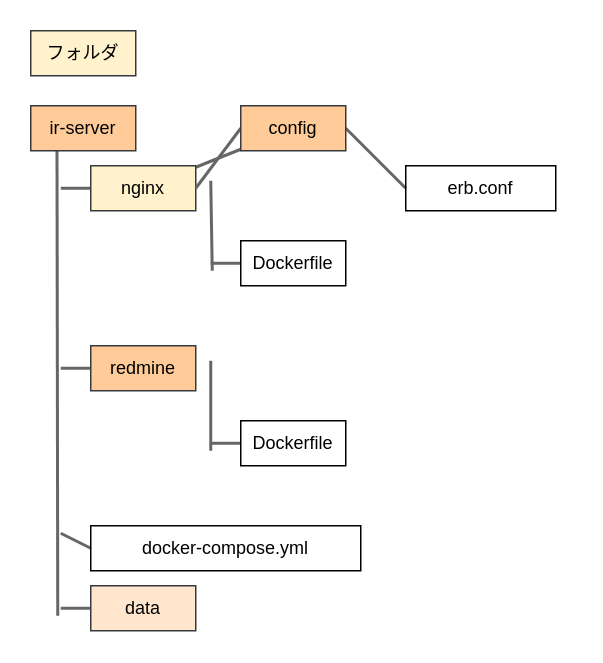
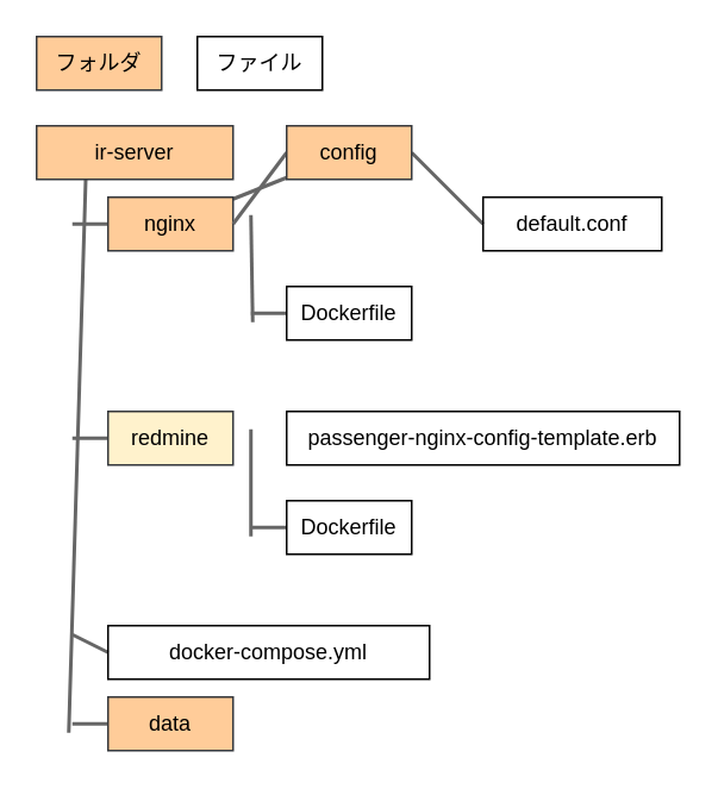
- <mxCell id="24" value="フォルダ" style="rounded=0;whiteSpace=wrap;html=1;fillColor=#fff2cc;strokeColor=#36393d;" vertex="1" parent="1"><mxGeometry x="20" y="20" width="70" height="30" as="geometry" /></mxCell>
+ <mxCell id="24" value="フォルダ" style="rounded=0;whiteSpace=wrap;html=1;fillColor=#ffcc99;strokeColor=#36393d;" vertex="1" parent="1"><mxGeometry x="20" y="20" width="70" height="30" as="geometry" /></mxCell>
+ <mxCell id="25" value="ファイル" style="rounded=0;whiteSpace=wrap;html=1;fillColor=none;" vertex="1" parent="1"><mxGeometry x="110" y="20" width="70" height="30" as="geometry" /></mxCell>
- <mxCell id="3" value="ir-server" style="rounded=0;whiteSpace=wrap;html=1;fillColor=#ffcc99;strokeColor=#36393d;" vertex="1" parent="1"><mxGeometry x="20" y="70" width="70" height="30" as="geometry" /></mxCell>
+ <mxCell id="3" value="ir-server" style="rounded=0;whiteSpace=wrap;html=1;fillColor=#ffcc99;strokeColor=#36393d;" vertex="1" parent="1"><mxGeometry x="20" y="70" width="110" height="30" as="geometry" /></mxCell>
- <mxCell id="6" value="nginx" style="rounded=0;whiteSpace=wrap;html=1;fillColor=#fff2cc;strokeColor=#36393d;" vertex="1" parent="1"><mxGeometry x="60" y="110" width="70" height="30" as="geometry" /></mxCell>
+ <mxCell id="6" value="nginx" style="rounded=0;whiteSpace=wrap;html=1;fillColor=#ffcc99;strokeColor=#36393d;" vertex="1" parent="1"><mxGeometry x="60" y="110" width="70" height="30" as="geometry" /></mxCell>
- <mxCell id="23" value="erb.conf" style="rounded=0;whiteSpace=wrap;html=1;fillColor=none;" vertex="1" parent="1"><mxGeometry x="270" y="110" width="100" height="30" as="geometry" /></mxCell>
+ <mxCell id="23" value="default.conf" style="rounded=0;whiteSpace=wrap;html=1;fillColor=none;" vertex="1" parent="1"><mxGeometry x="270" y="110" width="100" height="30" as="geometry" /></mxCell>
- <mxCell id="10" value="redmine" style="rounded=0;whiteSpace=wrap;html=1;fillColor=#ffcc99;strokeColor=#36393d;" vertex="1" parent="1"><mxGeometry x="60" y="230" width="70" height="30" as="geometry" /></mxCell>
+ <mxCell id="10" value="redmine" style="rounded=0;whiteSpace=wrap;html=1;fillColor=#fff2cc;strokeColor=#36393d;" vertex="1" parent="1"><mxGeometry x="60" y="230" width="70" height="30" as="geometry" /></mxCell>
+ <mxCell id="19" value="passenger-nginx-config-template.erb" style="rounded=0;whiteSpace=wrap;html=1;fillColor=none;" vertex="1" parent="1"><mxGeometry x="160" y="230" width="220" height="30" as="geometry" /></mxCell>
- <mxCell id="8" value="data" style="rounded=0;whiteSpace=wrap;html=1;fillColor=#ffe6cc;strokeColor=#36393d;" vertex="1" parent="1"><mxGeometry x="60" y="390" width="70" height="30" as="geometry" /></mxCell>
+ <mxCell id="8" value="data" style="rounded=0;whiteSpace=wrap;html=1;fillColor=#ffcc99;strokeColor=#36393d;" vertex="1" parent="1"><mxGeometry x="60" y="390" width="70" height="30" as="geometry" /></mxCell>
